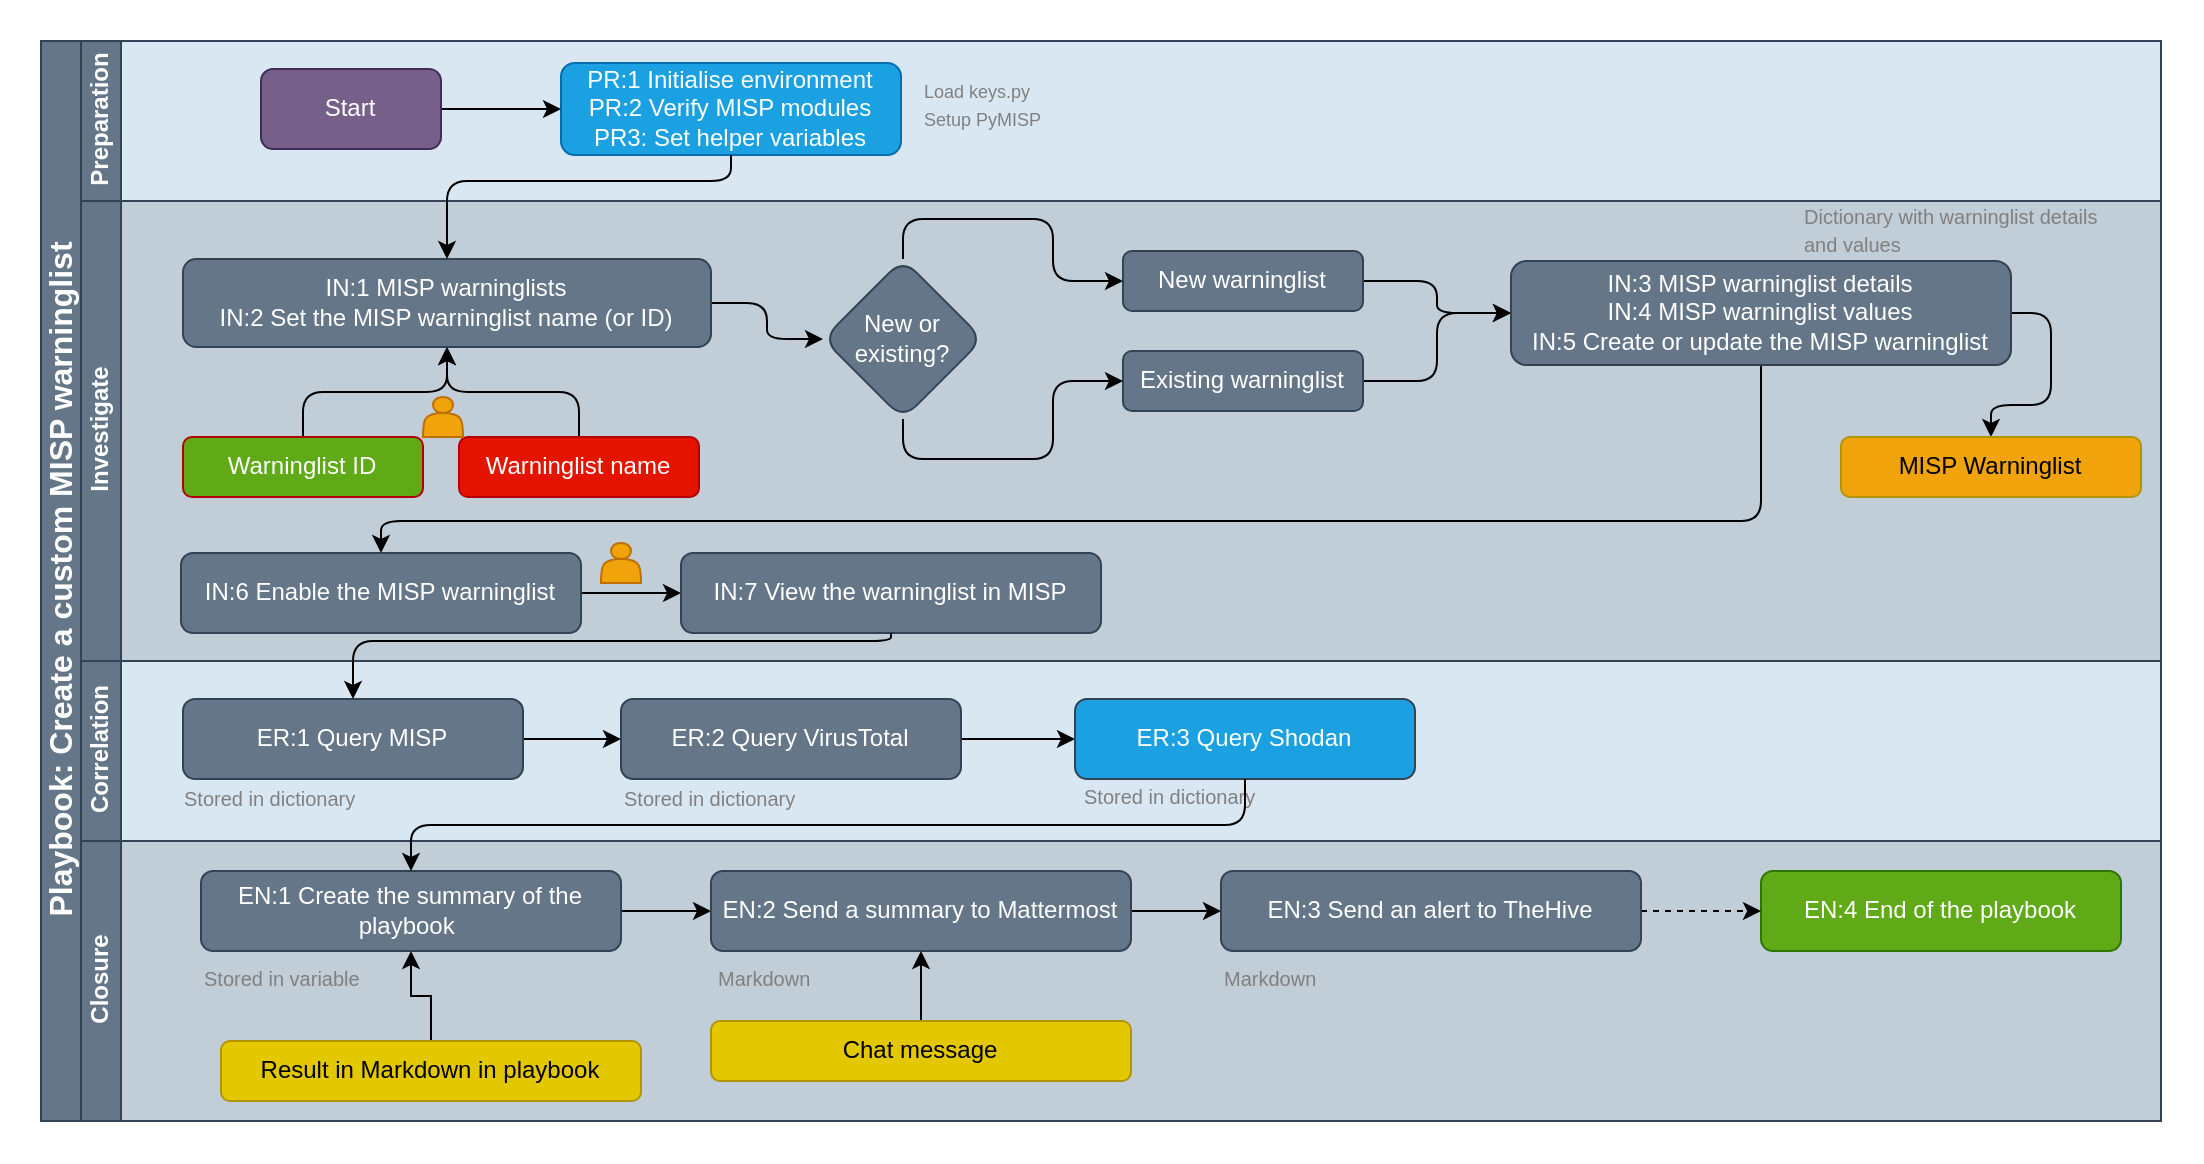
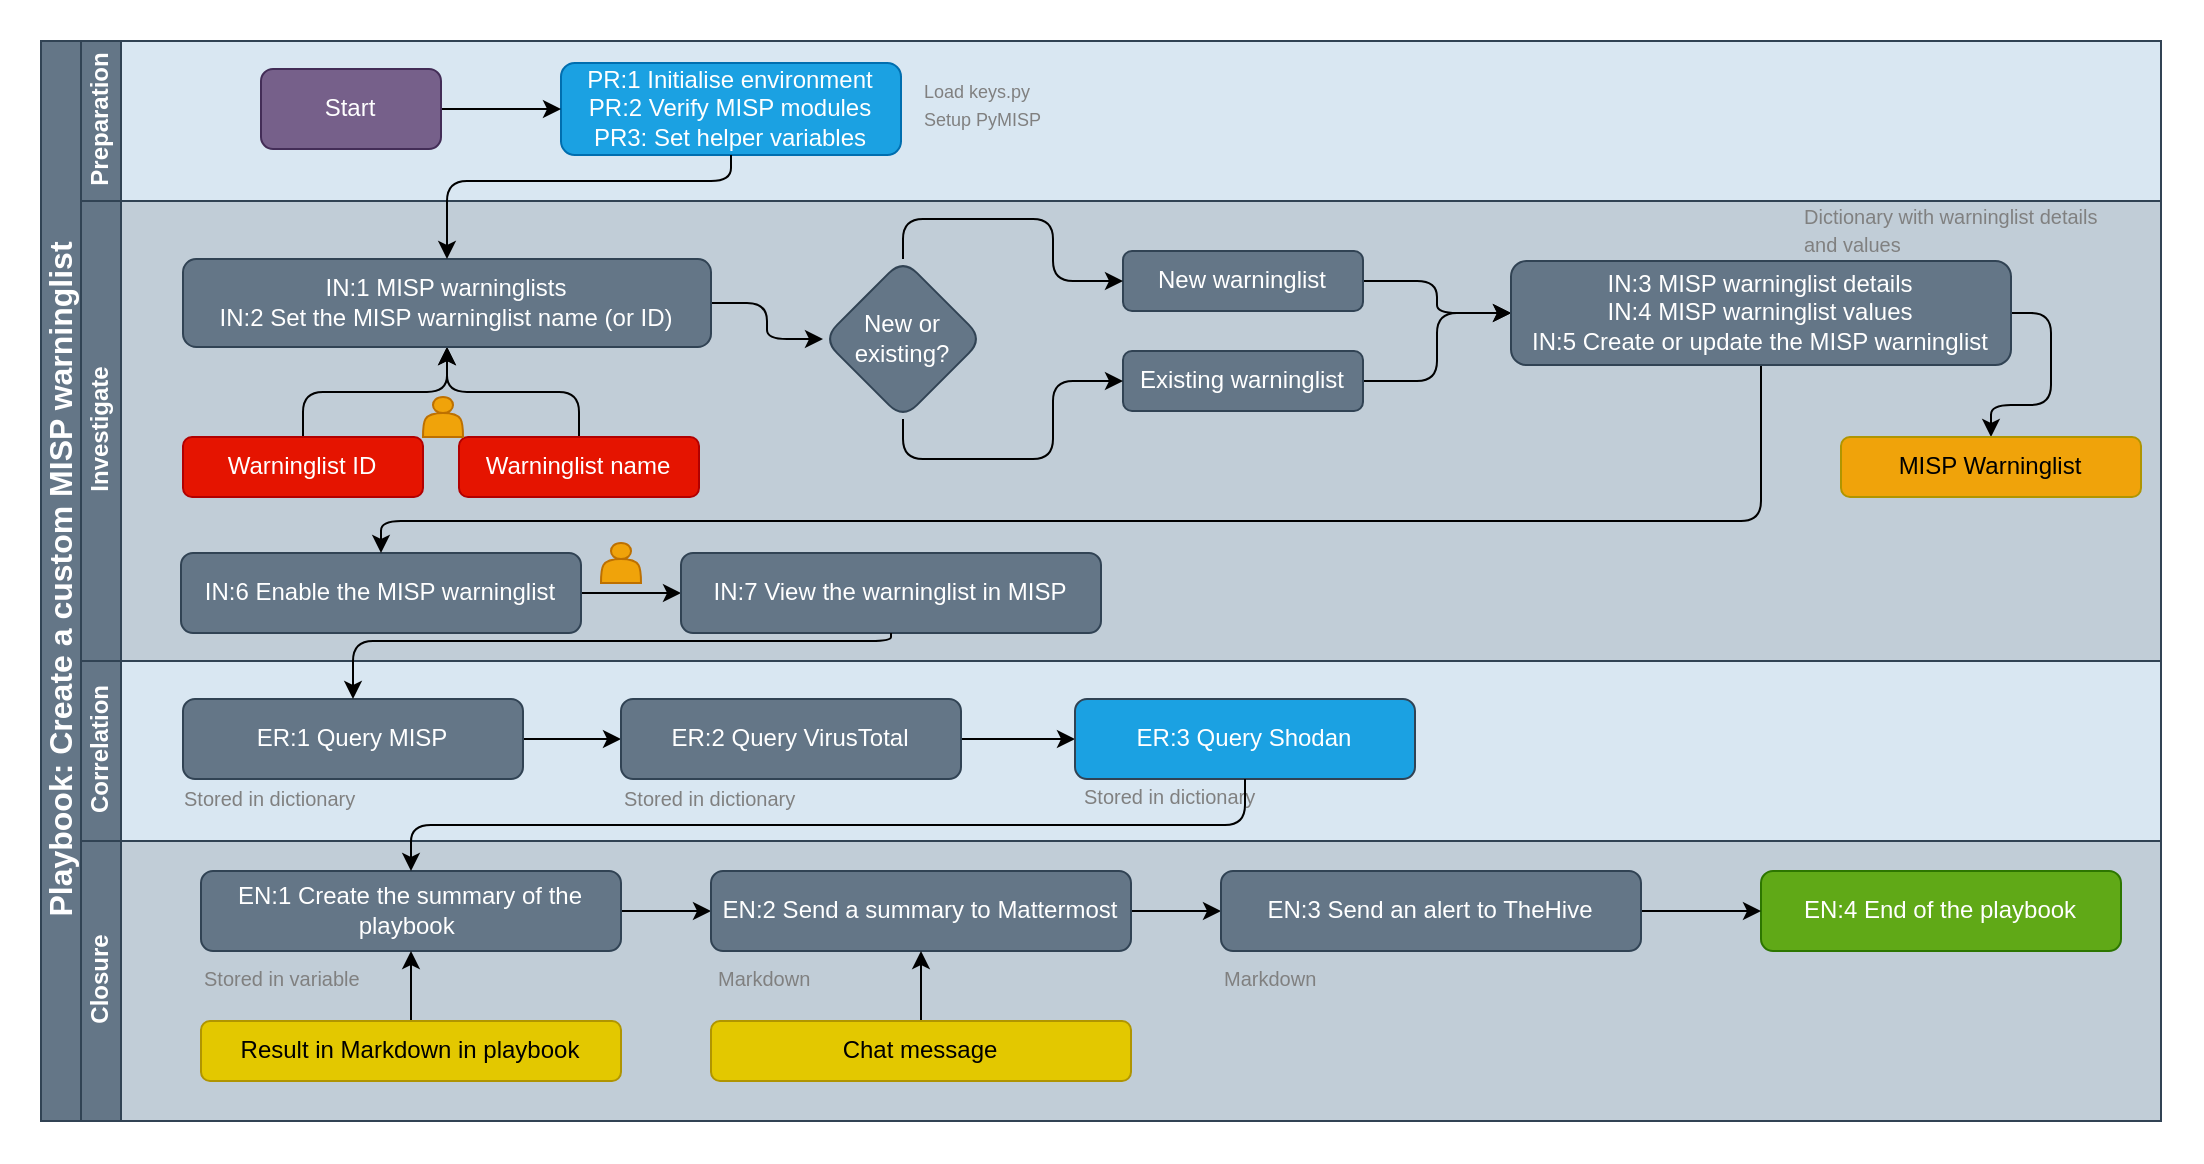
- <mxCell id="10" value="Warninglist ID" style="rounded=1;whiteSpace=wrap;html=1;fillColor=#60a917;strokeColor=#B20000;fontColor=#ffffff;" parent="8" vertex="1"><mxGeometry x="51" y="118" width="120" height="30" as="geometry" /></mxCell>
+ <mxCell id="10" value="Warninglist ID" style="rounded=1;whiteSpace=wrap;html=1;fillColor=#e51400;strokeColor=#B20000;fontColor=#ffffff;" parent="8" vertex="1"><mxGeometry x="51" y="118" width="120" height="30" as="geometry" /></mxCell>
- <mxCell id="67" style="edgeStyle=orthogonalEdgeStyle;rounded=1;orthogonalLoop=1;jettySize=auto;html=1;exitX=1;exitY=0.5;exitDx=0;exitDy=0;entryX=0;entryY=0.5;entryDx=0;entryDy=0;dashed=1;" parent="53" source="68" target="63" edge="1"><mxGeometry relative="1" as="geometry" /></mxCell>
+ <mxCell id="67" style="edgeStyle=orthogonalEdgeStyle;rounded=1;orthogonalLoop=1;jettySize=auto;html=1;exitX=1;exitY=0.5;exitDx=0;exitDy=0;entryX=0;entryY=0.5;entryDx=0;entryDy=0;" parent="53" source="68" target="63" edge="1"><mxGeometry relative="1" as="geometry" /></mxCell>
- <mxCell id="72" value="Result in Markdown in playbook" style="rounded=1;whiteSpace=wrap;html=1;fillColor=#e3c800;strokeColor=#B09500;fontColor=#000000;" vertex="1" parent="53"><mxGeometry x="70" y="100" width="210" height="30" as="geometry" /></mxCell>
+ <mxCell id="72" value="Result in Markdown in playbook" style="rounded=1;whiteSpace=wrap;html=1;fillColor=#e3c800;strokeColor=#B09500;fontColor=#000000;" vertex="1" parent="53"><mxGeometry x="60" y="90" width="210" height="30" as="geometry" /></mxCell>
